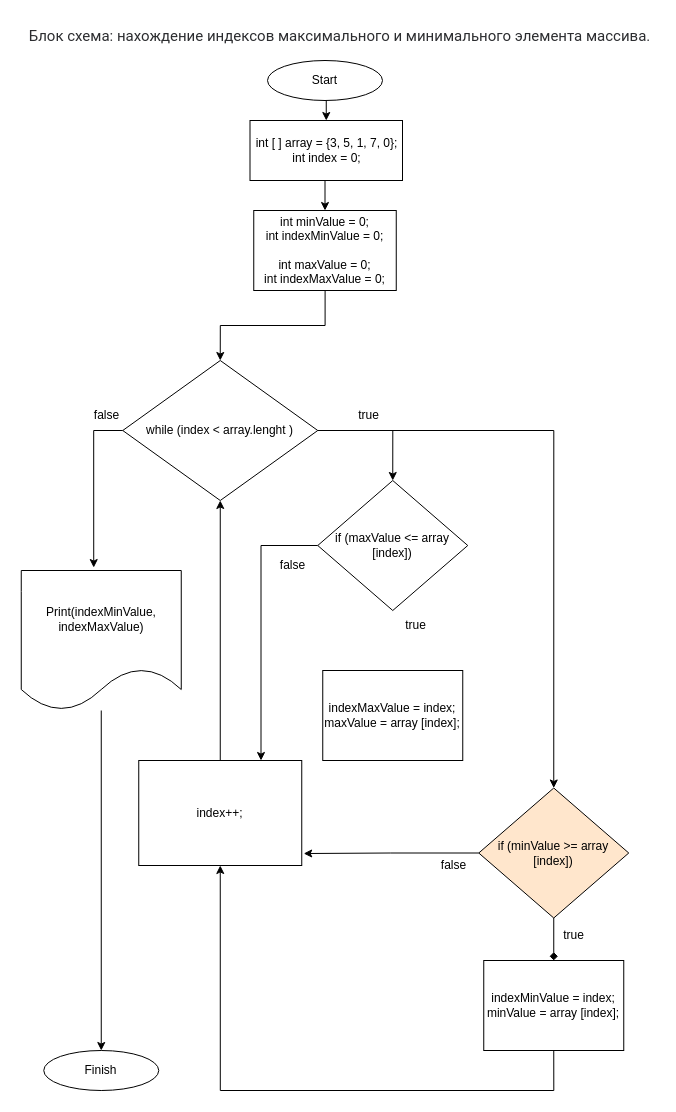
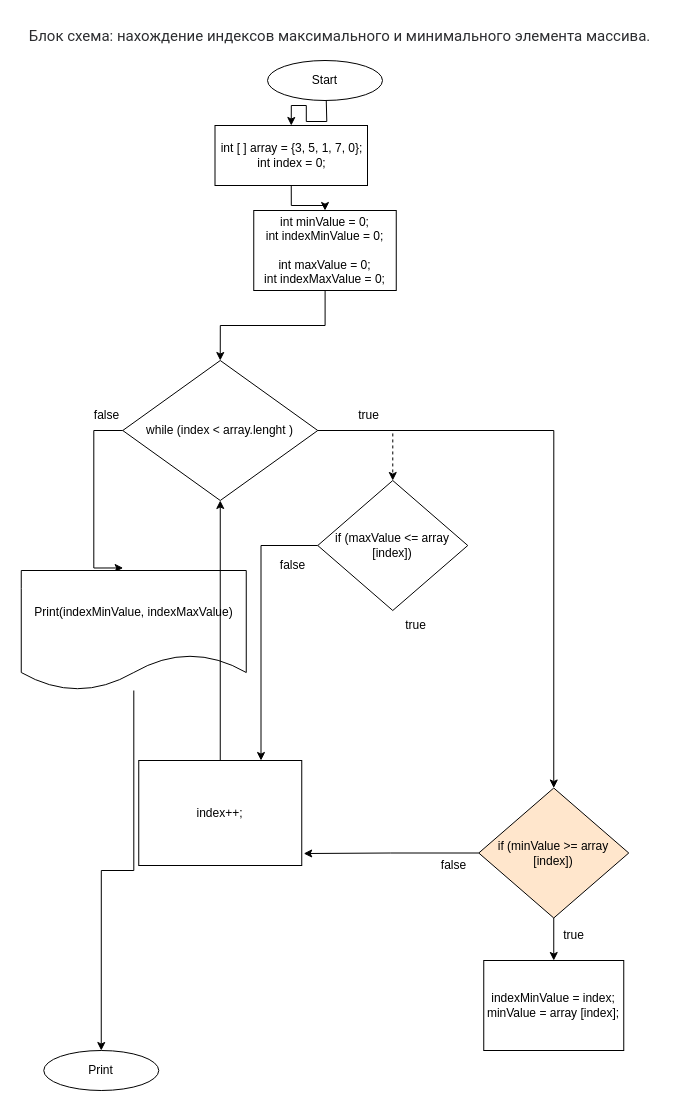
- <mxCell id="7" value="int [ ] array = {3, 5, 1, 7, 0};&lt;br&gt;int index = 0;" style="rounded=0;whiteSpace=wrap;html=1;" parent="1" vertex="1"><mxGeometry x="249.5" y="120" width="152.5" height="60" as="geometry" /></mxCell>
+ <mxCell id="7" value="int [ ] array = {3, 5, 1, 7, 0};&lt;br&gt;int index = 0;" style="rounded=0;whiteSpace=wrap;html=1;" parent="1" vertex="1"><mxGeometry x="214.5" y="125" width="152.5" height="60" as="geometry" /></mxCell>
- <mxCell id="11" style="edgeStyle=orthogonalEdgeStyle;rounded=0;orthogonalLoop=1;jettySize=auto;html=1;entryX=0.5;entryY=0;entryDx=0;entryDy=0;" parent="1" source="13" target="25" edge="1"><mxGeometry relative="1" as="geometry"><Array as="points"><mxPoint x="392.25" y="430" /></Array></mxGeometry></mxCell>
+ <mxCell id="11" style="edgeStyle=orthogonalEdgeStyle;rounded=0;orthogonalLoop=1;jettySize=auto;html=1;entryX=0.5;entryY=0;entryDx=0;entryDy=0;dashed=1;" parent="1" source="13" target="25" edge="1"><mxGeometry relative="1" as="geometry"><Array as="points"><mxPoint x="392.25" y="430" /></Array></mxGeometry></mxCell>
- <mxCell id="15" value="Print(indexMinValue, indexMaxValue)" style="shape=document;whiteSpace=wrap;html=1;boundedLbl=1;" parent="1" vertex="1"><mxGeometry x="20.75" y="570" width="160" height="140" as="geometry" /></mxCell>
+ <mxCell id="15" value="Print(indexMinValue, indexMaxValue)" style="shape=document;whiteSpace=wrap;html=1;boundedLbl=1;" parent="1" vertex="1"><mxGeometry x="20.75" y="570" width="225" height="120" as="geometry" /></mxCell>
- <mxCell id="26" value="indexMaxValue = index;&lt;br&gt;maxValue = array [index];" style="rounded=0;whiteSpace=wrap;html=1;" parent="1" vertex="1"><mxGeometry x="322.25" y="670" width="140" height="90" as="geometry" /></mxCell>
- <mxCell id="18" style="edgeStyle=orthogonalEdgeStyle;rounded=0;orthogonalLoop=1;jettySize=auto;html=1;entryX=0.5;entryY=0;entryDx=0;entryDy=0;endArrow=diamond;" parent="1" source="20" target="22" edge="1"><mxGeometry relative="1" as="geometry" /></mxCell>
+ <mxCell id="18" style="edgeStyle=orthogonalEdgeStyle;rounded=0;orthogonalLoop=1;jettySize=auto;html=1;entryX=0.5;entryY=0;entryDx=0;entryDy=0;" parent="1" source="20" target="22" edge="1"><mxGeometry relative="1" as="geometry" /></mxCell>
- <mxCell id="5" value="Finish" style="ellipse;whiteSpace=wrap;html=1;" parent="1" vertex="1"><mxGeometry x="43.25" y="1050" width="115" height="40" as="geometry" /></mxCell>
+ <mxCell id="5" value="Print" style="ellipse;whiteSpace=wrap;html=1;" parent="1" vertex="1"><mxGeometry x="43.25" y="1050" width="115" height="40" as="geometry" /></mxCell>
- <mxCell id="21" style="edgeStyle=orthogonalEdgeStyle;rounded=0;orthogonalLoop=1;jettySize=auto;html=1;exitX=0.5;exitY=1;exitDx=0;exitDy=0;entryX=0.5;entryY=1;entryDx=0;entryDy=0;" parent="1" source="22" target="28" edge="1"><mxGeometry relative="1" as="geometry"><Array as="points"><mxPoint x="553.25" y="1090" /><mxPoint x="220.25" y="1090" /></Array></mxGeometry></mxCell>
